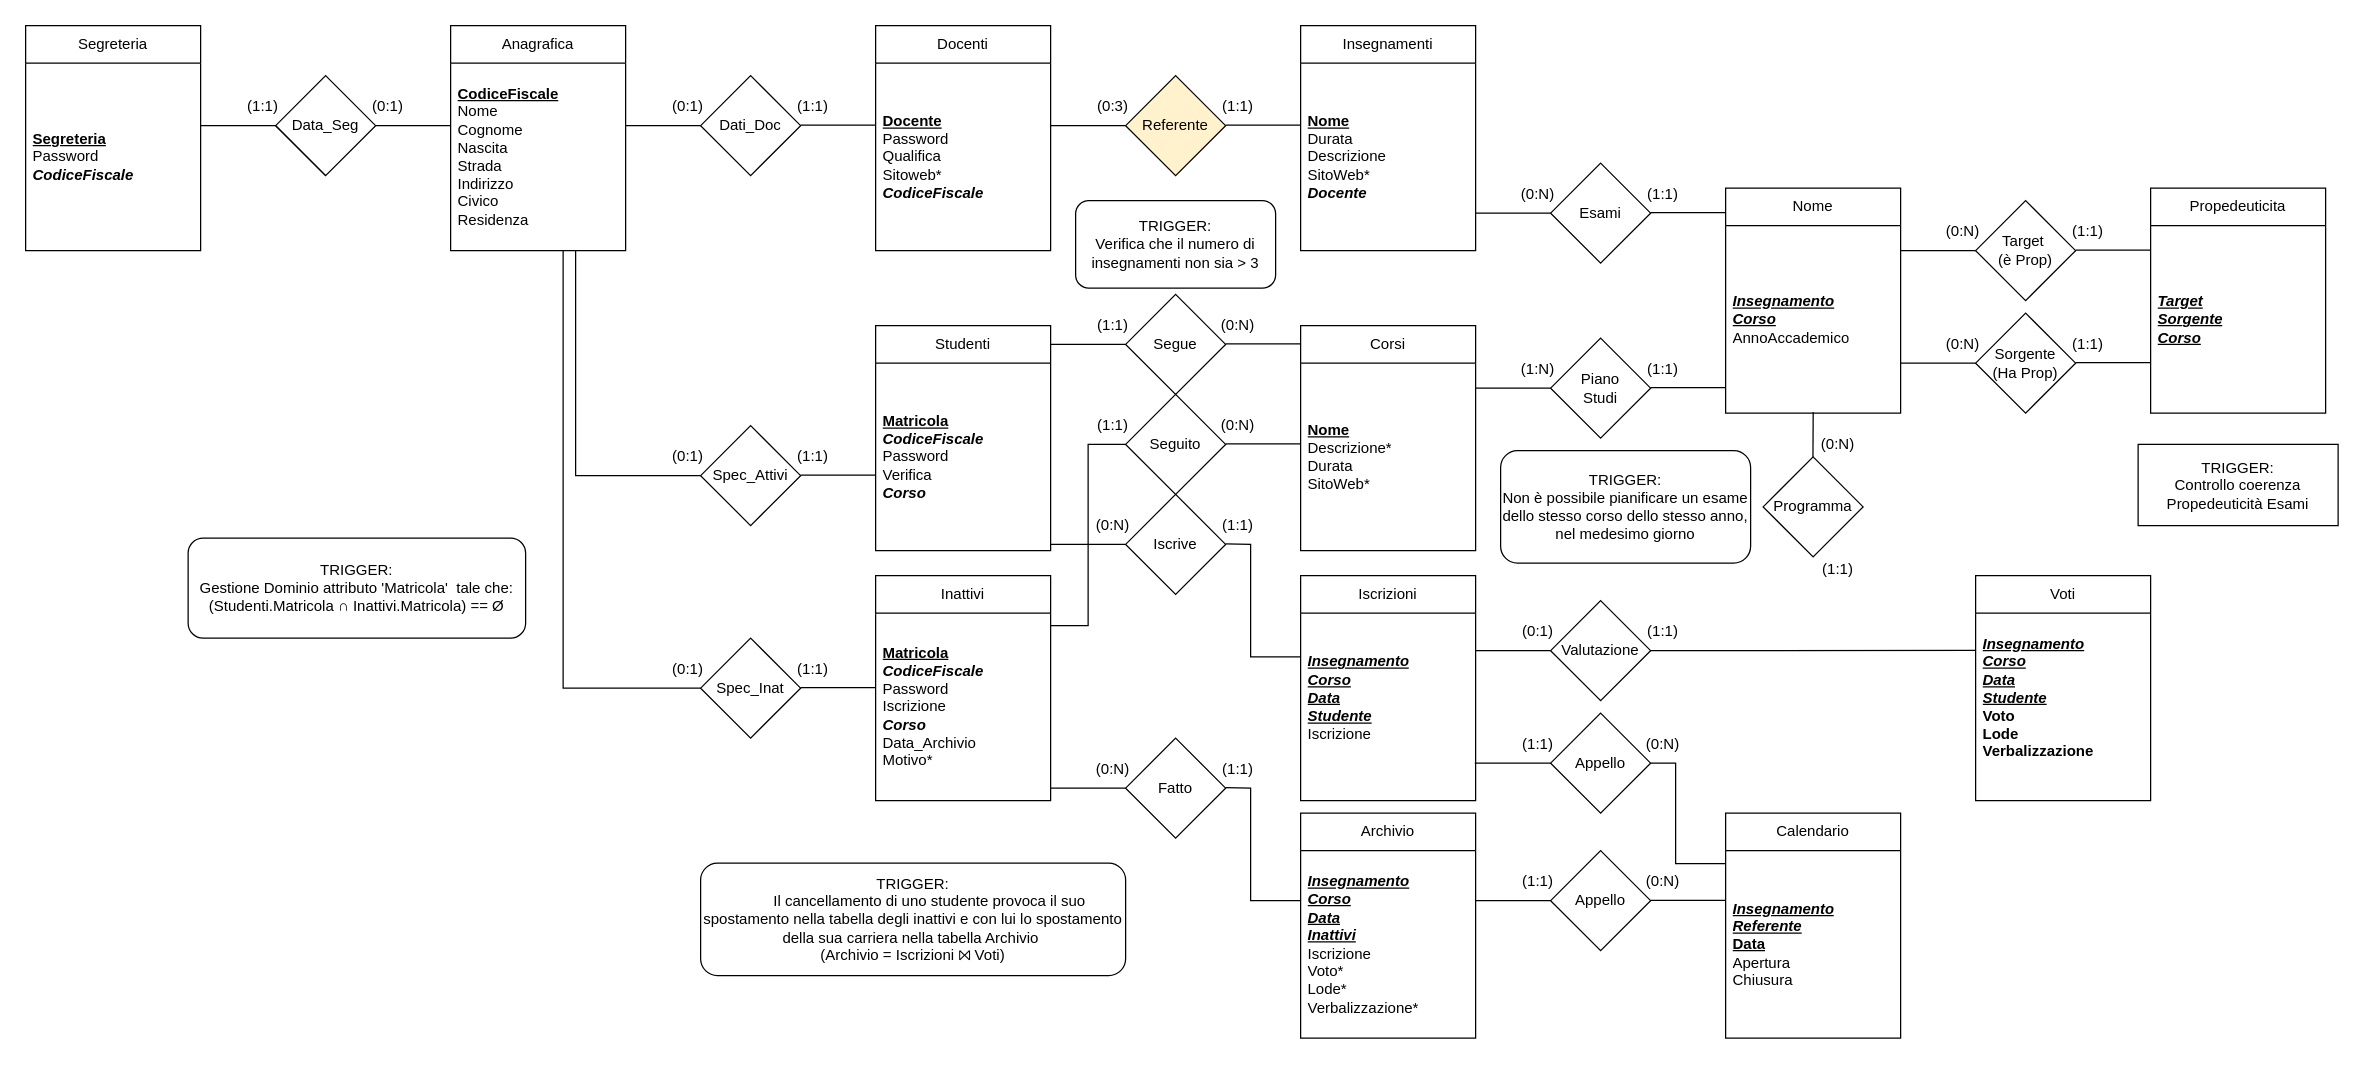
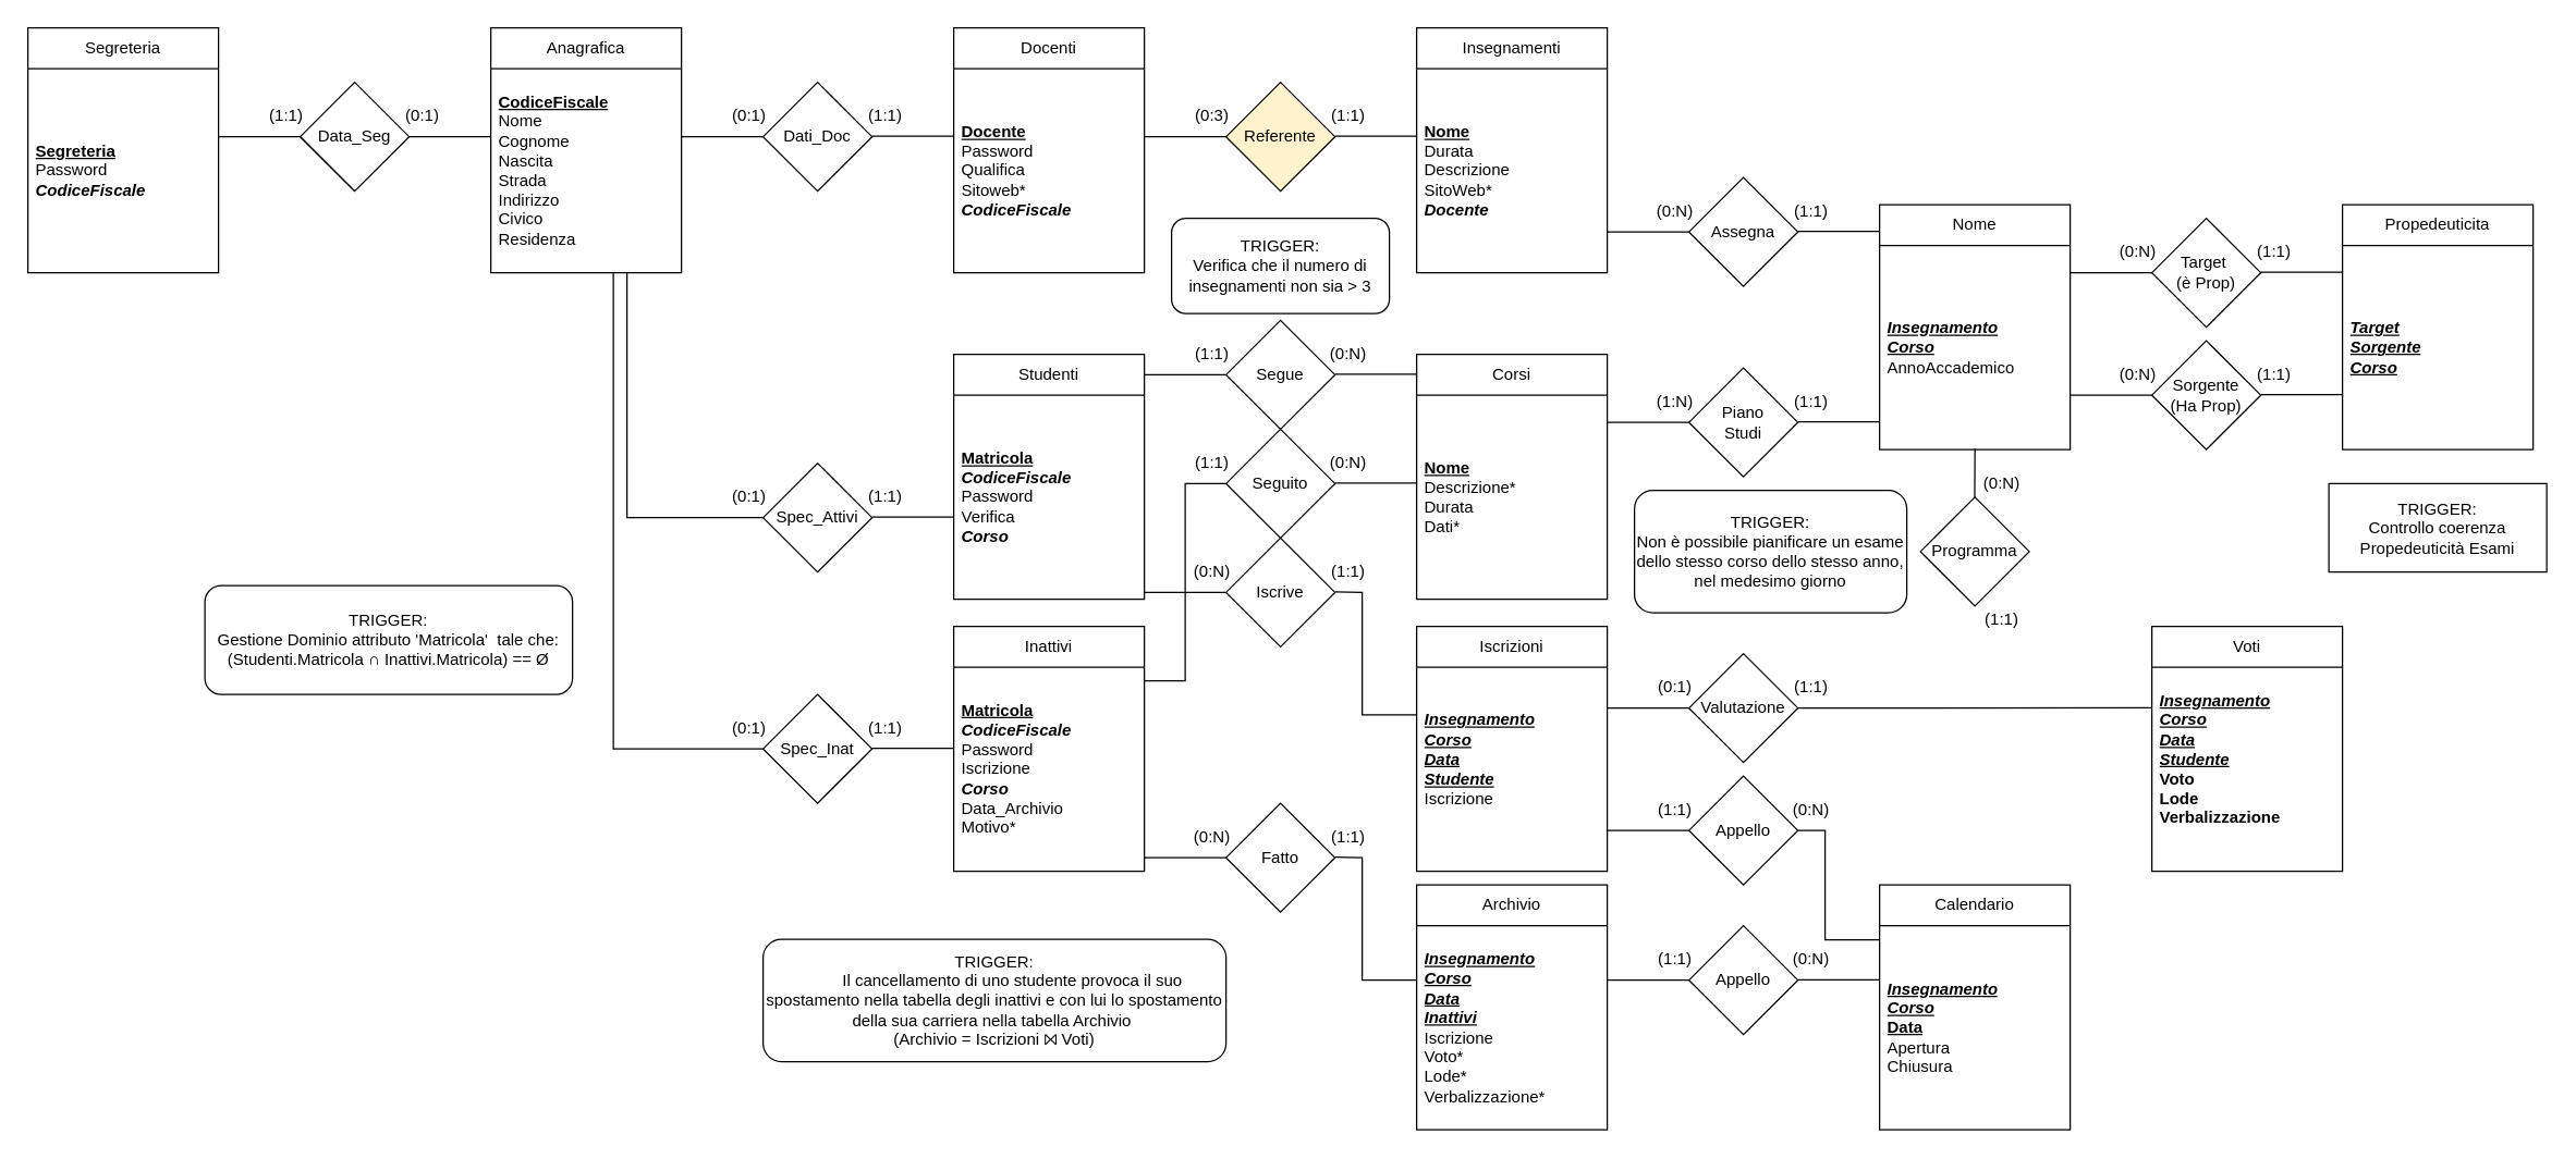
- <mxCell id="35" value="Esami" style="rhombus;whiteSpace=wrap;html=1;" parent="1" vertex="1"><mxGeometry x="1240" y="130" width="80" height="80" as="geometry" /></mxCell>
+ <mxCell id="35" value="Assegna" style="rhombus;whiteSpace=wrap;html=1;" parent="1" vertex="1"><mxGeometry x="1240" y="130" width="80" height="80" as="geometry" /></mxCell>
- <mxCell id="5" value="&lt;div&gt;&lt;u&gt;&lt;b&gt;Nome&lt;/b&gt;&lt;/u&gt;&lt;/div&gt;&lt;div&gt;Descrizione*&lt;/div&gt;&lt;div&gt;Durata&lt;/div&gt;&lt;div&gt;SitoWeb*&lt;br&gt;&lt;/div&gt;" style="text;strokeColor=none;fillColor=none;align=left;verticalAlign=middle;spacingLeft=4;spacingRight=4;overflow=hidden;points=[[0,0.5],[1,0.5]];portConstraint=eastwest;rotatable=0;whiteSpace=wrap;html=1;" parent="4" vertex="1"><mxGeometry y="30" width="140" height="150" as="geometry" /></mxCell>
+ <mxCell id="5" value="&lt;div&gt;&lt;u&gt;&lt;b&gt;Nome&lt;/b&gt;&lt;/u&gt;&lt;/div&gt;&lt;div&gt;Descrizione*&lt;/div&gt;&lt;div&gt;Durata&lt;/div&gt;&lt;div&gt;Dati*&lt;br&gt;&lt;/div&gt;" style="text;strokeColor=none;fillColor=none;align=left;verticalAlign=middle;spacingLeft=4;spacingRight=4;overflow=hidden;points=[[0,0.5],[1,0.5]];portConstraint=eastwest;rotatable=0;whiteSpace=wrap;html=1;" parent="4" vertex="1"><mxGeometry y="30" width="140" height="150" as="geometry" /></mxCell>
- <mxCell id="19" value="&lt;div&gt;&lt;i&gt;&lt;u&gt;&lt;b&gt;Insegnamento&lt;/b&gt;&lt;/u&gt;&lt;/i&gt;&lt;/div&gt;&lt;div&gt;&lt;i&gt;&lt;u&gt;&lt;b&gt;Referente&lt;br&gt;&lt;/b&gt;&lt;/u&gt;&lt;/i&gt;&lt;/div&gt;&lt;div&gt;&lt;u&gt;&lt;b&gt;Data&lt;/b&gt;&lt;/u&gt;&lt;/div&gt;&lt;div&gt;Apertura&lt;/div&gt;&lt;div&gt;Chiusura&lt;i&gt;&lt;u&gt;&lt;b&gt;&lt;br&gt;&lt;/b&gt;&lt;/u&gt;&lt;/i&gt;&lt;/div&gt;" style="text;strokeColor=none;fillColor=none;align=left;verticalAlign=middle;spacingLeft=4;spacingRight=4;overflow=hidden;points=[[0,0.5],[1,0.5]];portConstraint=eastwest;rotatable=0;whiteSpace=wrap;html=1;" parent="18" vertex="1"><mxGeometry y="30" width="140" height="150" as="geometry" /></mxCell>
+ <mxCell id="19" value="&lt;div&gt;&lt;i&gt;&lt;u&gt;&lt;b&gt;Insegnamento&lt;/b&gt;&lt;/u&gt;&lt;/i&gt;&lt;/div&gt;&lt;div&gt;&lt;i&gt;&lt;u&gt;&lt;b&gt;Corso&lt;br&gt;&lt;/b&gt;&lt;/u&gt;&lt;/i&gt;&lt;/div&gt;&lt;div&gt;&lt;u&gt;&lt;b&gt;Data&lt;/b&gt;&lt;/u&gt;&lt;/div&gt;&lt;div&gt;Apertura&lt;/div&gt;&lt;div&gt;Chiusura&lt;i&gt;&lt;u&gt;&lt;b&gt;&lt;br&gt;&lt;/b&gt;&lt;/u&gt;&lt;/i&gt;&lt;/div&gt;" style="text;strokeColor=none;fillColor=none;align=left;verticalAlign=middle;spacingLeft=4;spacingRight=4;overflow=hidden;points=[[0,0.5],[1,0.5]];portConstraint=eastwest;rotatable=0;whiteSpace=wrap;html=1;" parent="18" vertex="1"><mxGeometry y="30" width="140" height="150" as="geometry" /></mxCell>
